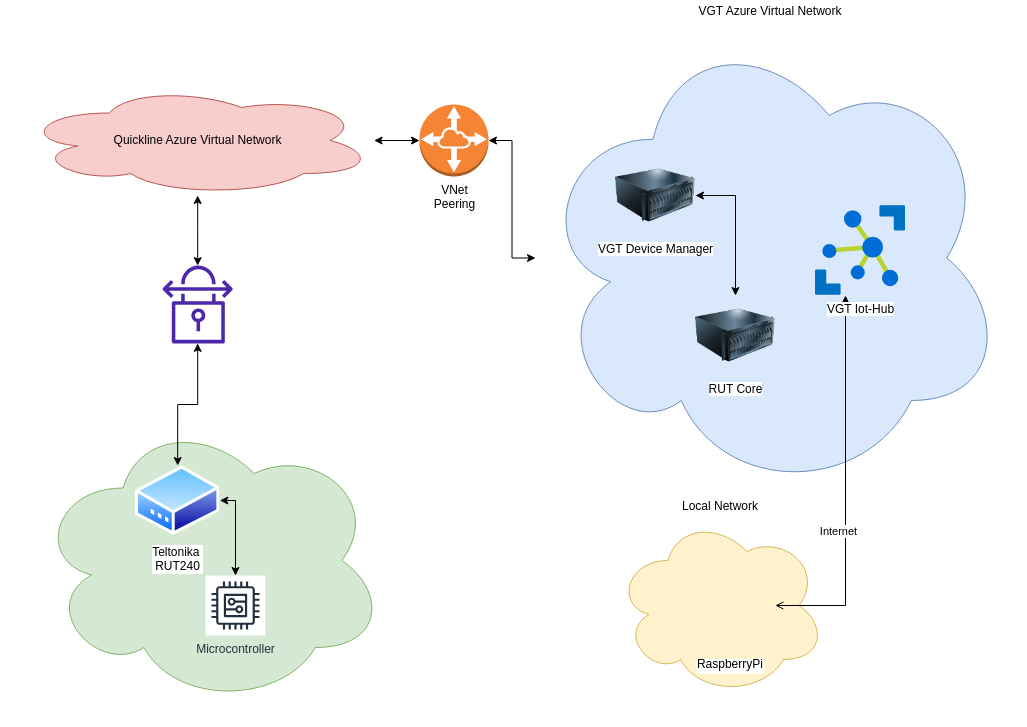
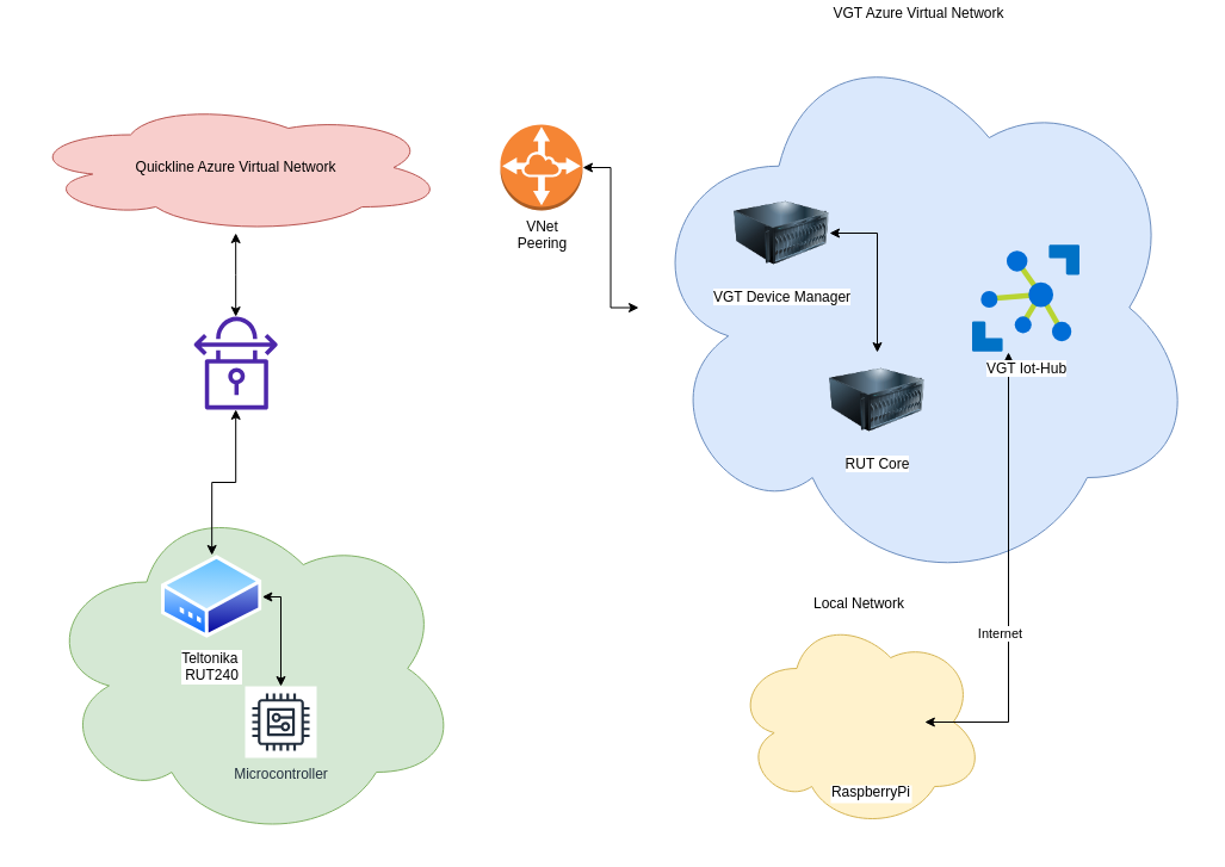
- <mxCell id="3" style="edgeStyle=orthogonalEdgeStyle;rounded=0;orthogonalLoop=1;jettySize=auto;html=1;startArrow=classic;startFill=1;" edge="1" parent="1" source="4" target="12"><mxGeometry relative="1" as="geometry" /></mxCell>
- <mxCell id="18" style="edgeStyle=orthogonalEdgeStyle;rounded=0;orthogonalLoop=1;jettySize=auto;html=1;startArrow=classic;startFill=1;endArrow=open;" edge="1" parent="1" source="20" target="21"><mxGeometry relative="1" as="geometry"><Array as="points"><mxPoint x="845" y="605" /></Array></mxGeometry></mxCell>
+ <mxCell id="18" style="edgeStyle=orthogonalEdgeStyle;rounded=0;orthogonalLoop=1;jettySize=auto;html=1;startArrow=classic;startFill=1;" edge="1" parent="1" source="20" target="21"><mxGeometry relative="1" as="geometry"><Array as="points"><mxPoint x="845" y="605" /></Array></mxGeometry></mxCell>
